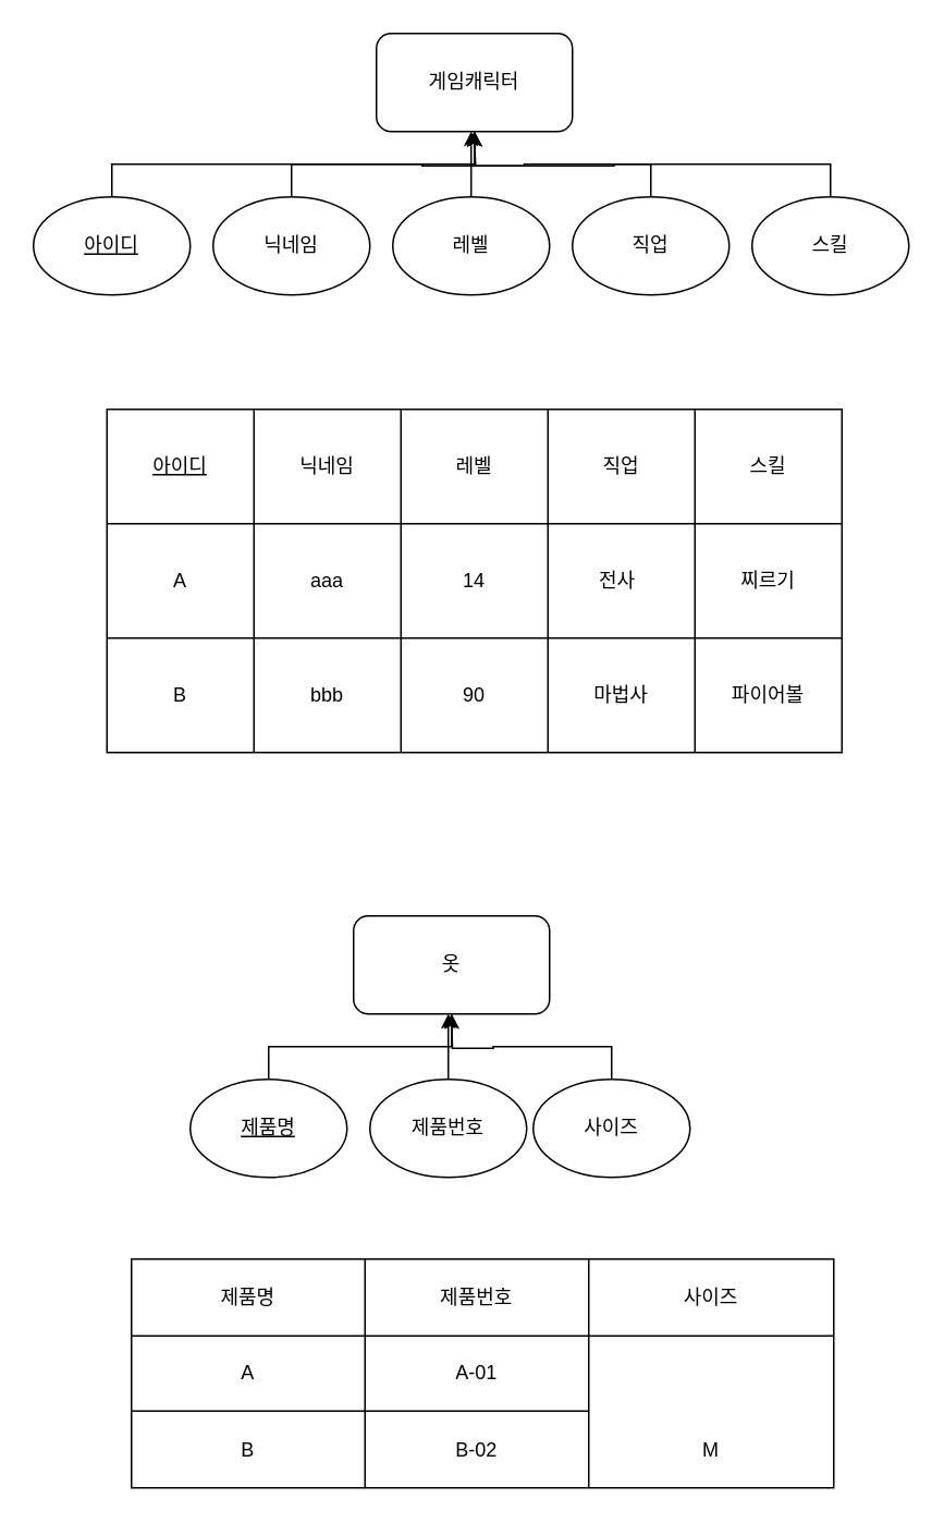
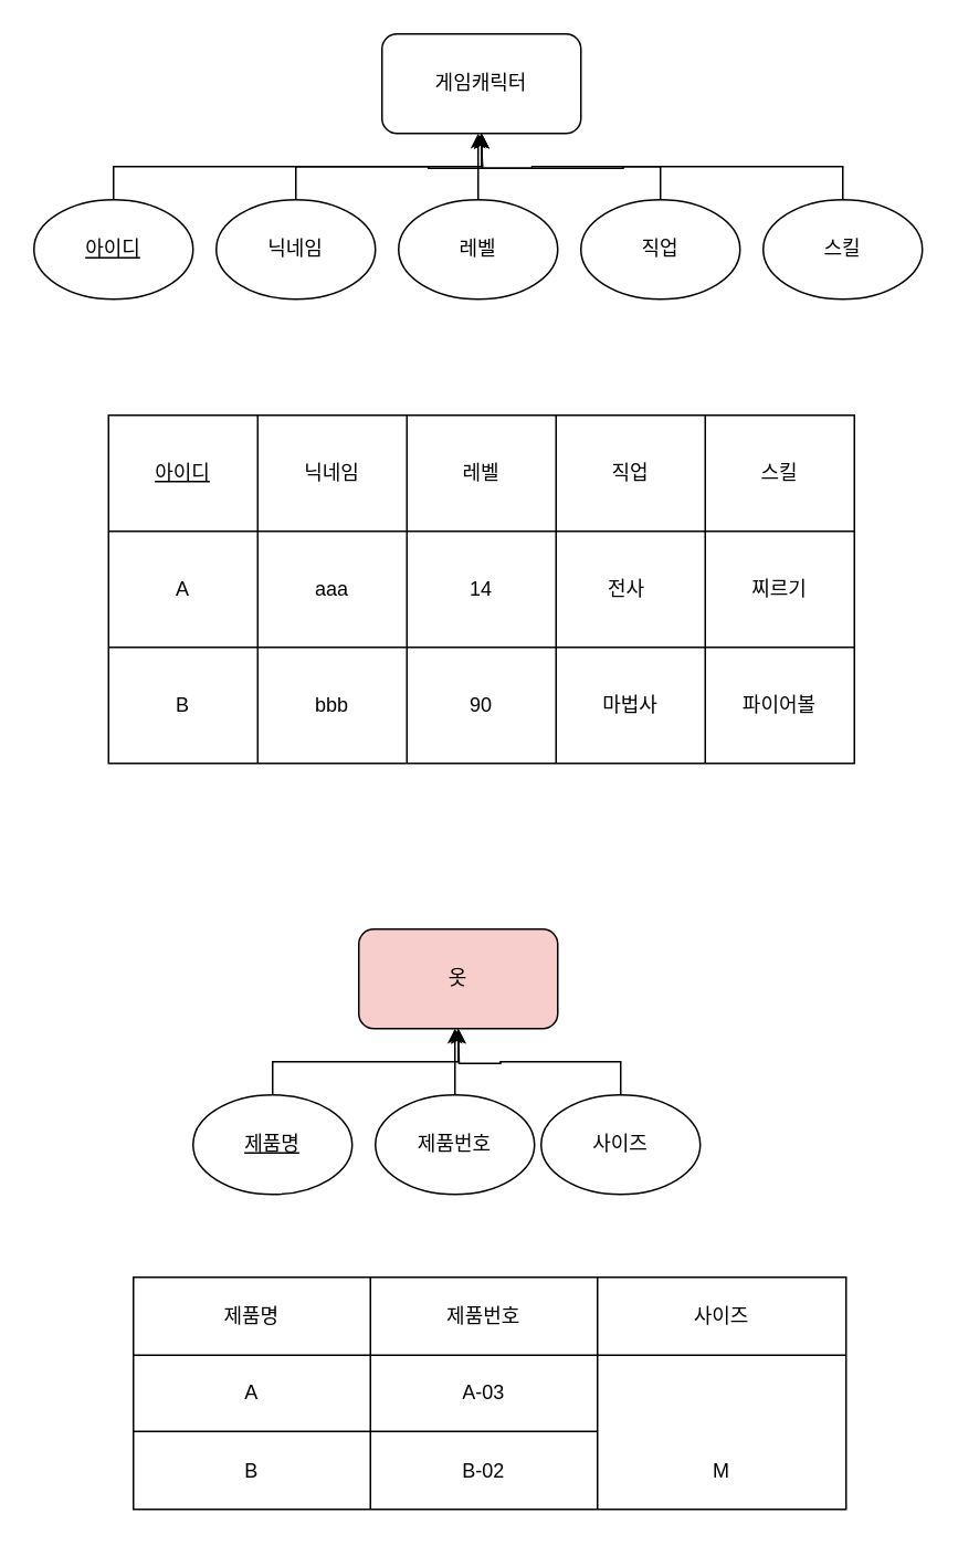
- <mxCell id="15" value="옷" style="rounded=1;whiteSpace=wrap;html=1;" vertex="1" parent="1"><mxGeometry x="216" y="560" width="120" height="60" as="geometry" /></mxCell>
+ <mxCell id="15" value="옷" style="rounded=1;whiteSpace=wrap;html=1;fillColor=#f8cecc;" vertex="1" parent="1"><mxGeometry x="216" y="560" width="120" height="60" as="geometry" /></mxCell>
- <mxCell id="27" value="A-01" style="shape=partialRectangle;html=1;whiteSpace=wrap;connectable=0;fillColor=none;top=0;left=0;bottom=0;right=0;overflow=hidden;pointerEvents=1;" vertex="1" parent="25"><mxGeometry x="143" width="137" height="46" as="geometry"><mxRectangle width="137" height="46" as="alternateBounds" /></mxGeometry></mxCell>
+ <mxCell id="27" value="A-03" style="shape=partialRectangle;html=1;whiteSpace=wrap;connectable=0;fillColor=none;top=0;left=0;bottom=0;right=0;overflow=hidden;pointerEvents=1;" vertex="1" parent="25"><mxGeometry x="143" width="137" height="46" as="geometry"><mxRectangle width="137" height="46" as="alternateBounds" /></mxGeometry></mxCell>
